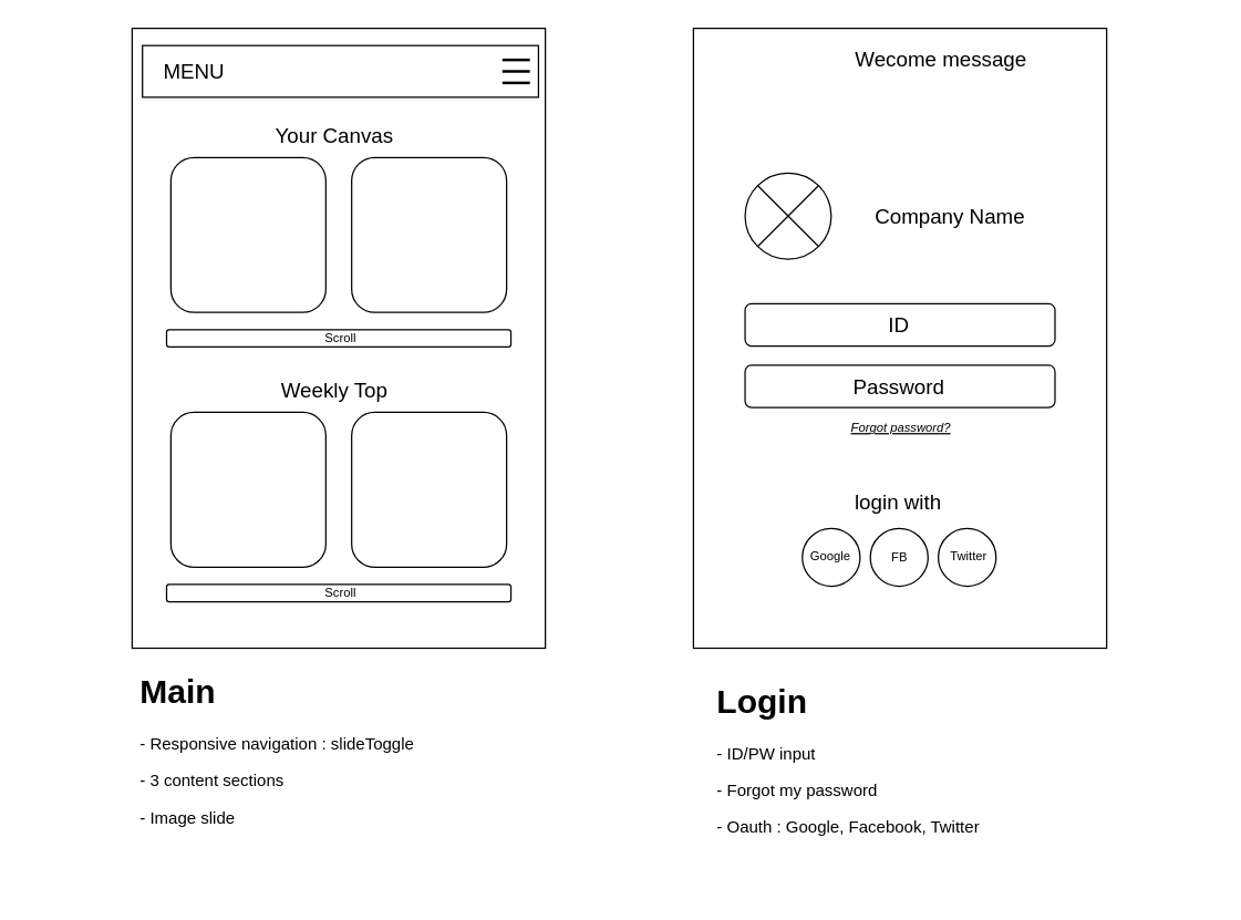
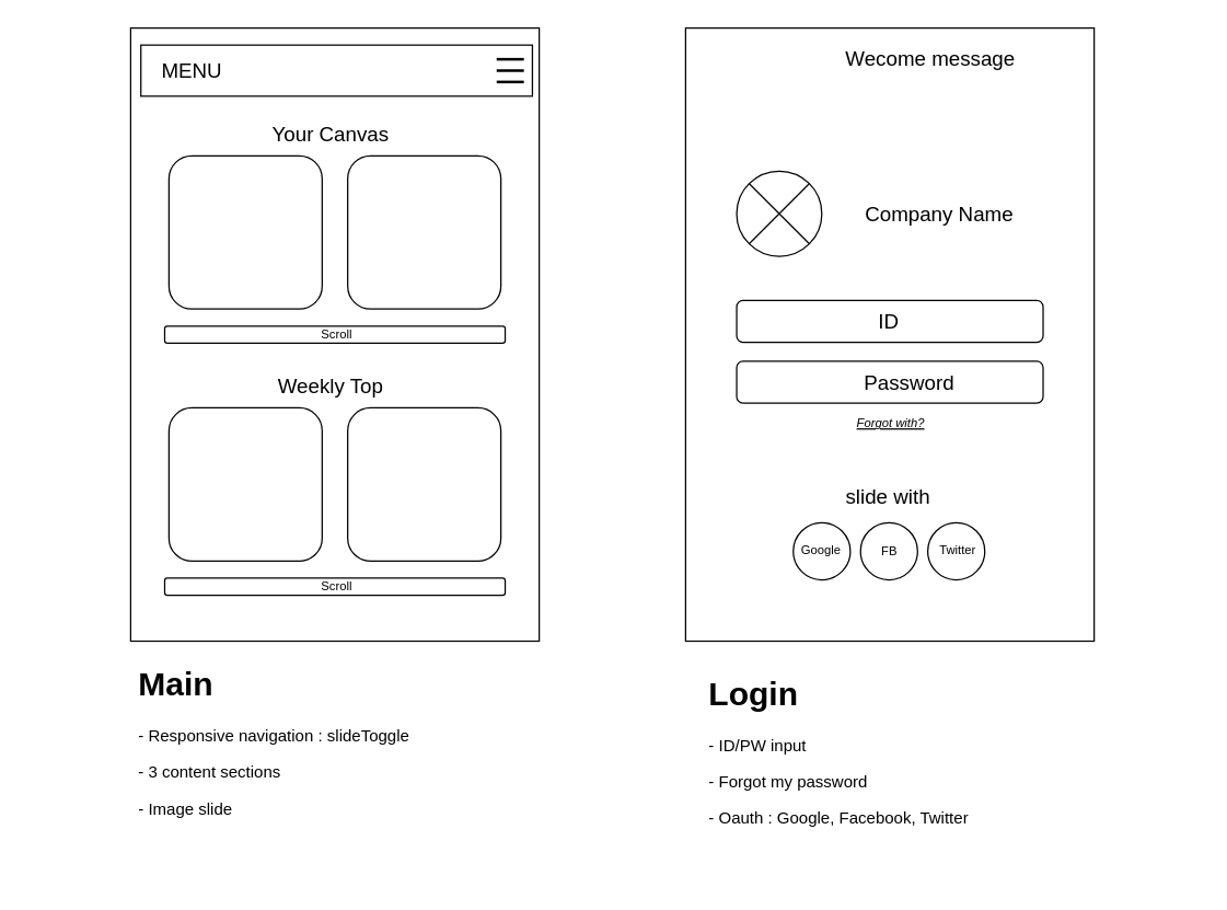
- <mxCell id="30" value="&lt;span style=&quot;font-size: 15px&quot;&gt;Password&lt;/span&gt;" style="text;html=1;strokeColor=none;fillColor=none;align=center;verticalAlign=middle;whiteSpace=wrap;rounded=0;" parent="28" vertex="1"><mxGeometry x="37.338" y="5.085" width="149.35" height="20.342" as="geometry" /></mxCell>
+ <mxCell id="30" value="&lt;span style=&quot;font-size: 15px&quot;&gt;Password&lt;/span&gt;" style="text;html=1;strokeColor=none;fillColor=none;align=center;verticalAlign=middle;whiteSpace=wrap;rounded=0;" parent="28" vertex="1"><mxGeometry x="52.338" y="5.085" width="149.35" height="20.342" as="geometry" /></mxCell>
- <mxCell id="24" value="&lt;font style=&quot;font-size: 9px&quot;&gt;&lt;u&gt;&lt;i&gt;Forgot password?&lt;/i&gt;&lt;/u&gt;&lt;/font&gt;" style="text;html=1;strokeColor=none;fillColor=none;align=center;verticalAlign=middle;whiteSpace=wrap;rounded=0;" parent="23" vertex="1"><mxGeometry x="26.136" y="74.688" width="174.242" height="20.342" as="geometry" /></mxCell>
+ <mxCell id="24" value="&lt;font style=&quot;font-size: 9px&quot;&gt;&lt;u&gt;&lt;i&gt;Forgot with?&lt;/i&gt;&lt;/u&gt;&lt;/font&gt;" style="text;html=1;strokeColor=none;fillColor=none;align=center;verticalAlign=middle;whiteSpace=wrap;rounded=0;" parent="23" vertex="1"><mxGeometry x="26.136" y="74.688" width="174.242" height="20.342" as="geometry" /></mxCell>
- <mxCell id="36" value="&lt;font style=&quot;font-size: 15px&quot;&gt;login with&lt;/font&gt;" style="text;html=1;strokeColor=none;fillColor=none;align=center;verticalAlign=middle;whiteSpace=wrap;rounded=0;" parent="35" vertex="1"><mxGeometry x="32.67" y="-3.734" width="81.52" height="24.892" as="geometry" /></mxCell>
+ <mxCell id="36" value="&lt;font style=&quot;font-size: 15px&quot;&gt;slide with&lt;/font&gt;" style="text;html=1;strokeColor=none;fillColor=none;align=center;verticalAlign=middle;whiteSpace=wrap;rounded=0;" parent="35" vertex="1"><mxGeometry x="32.67" y="-3.734" width="81.52" height="24.892" as="geometry" /></mxCell>
